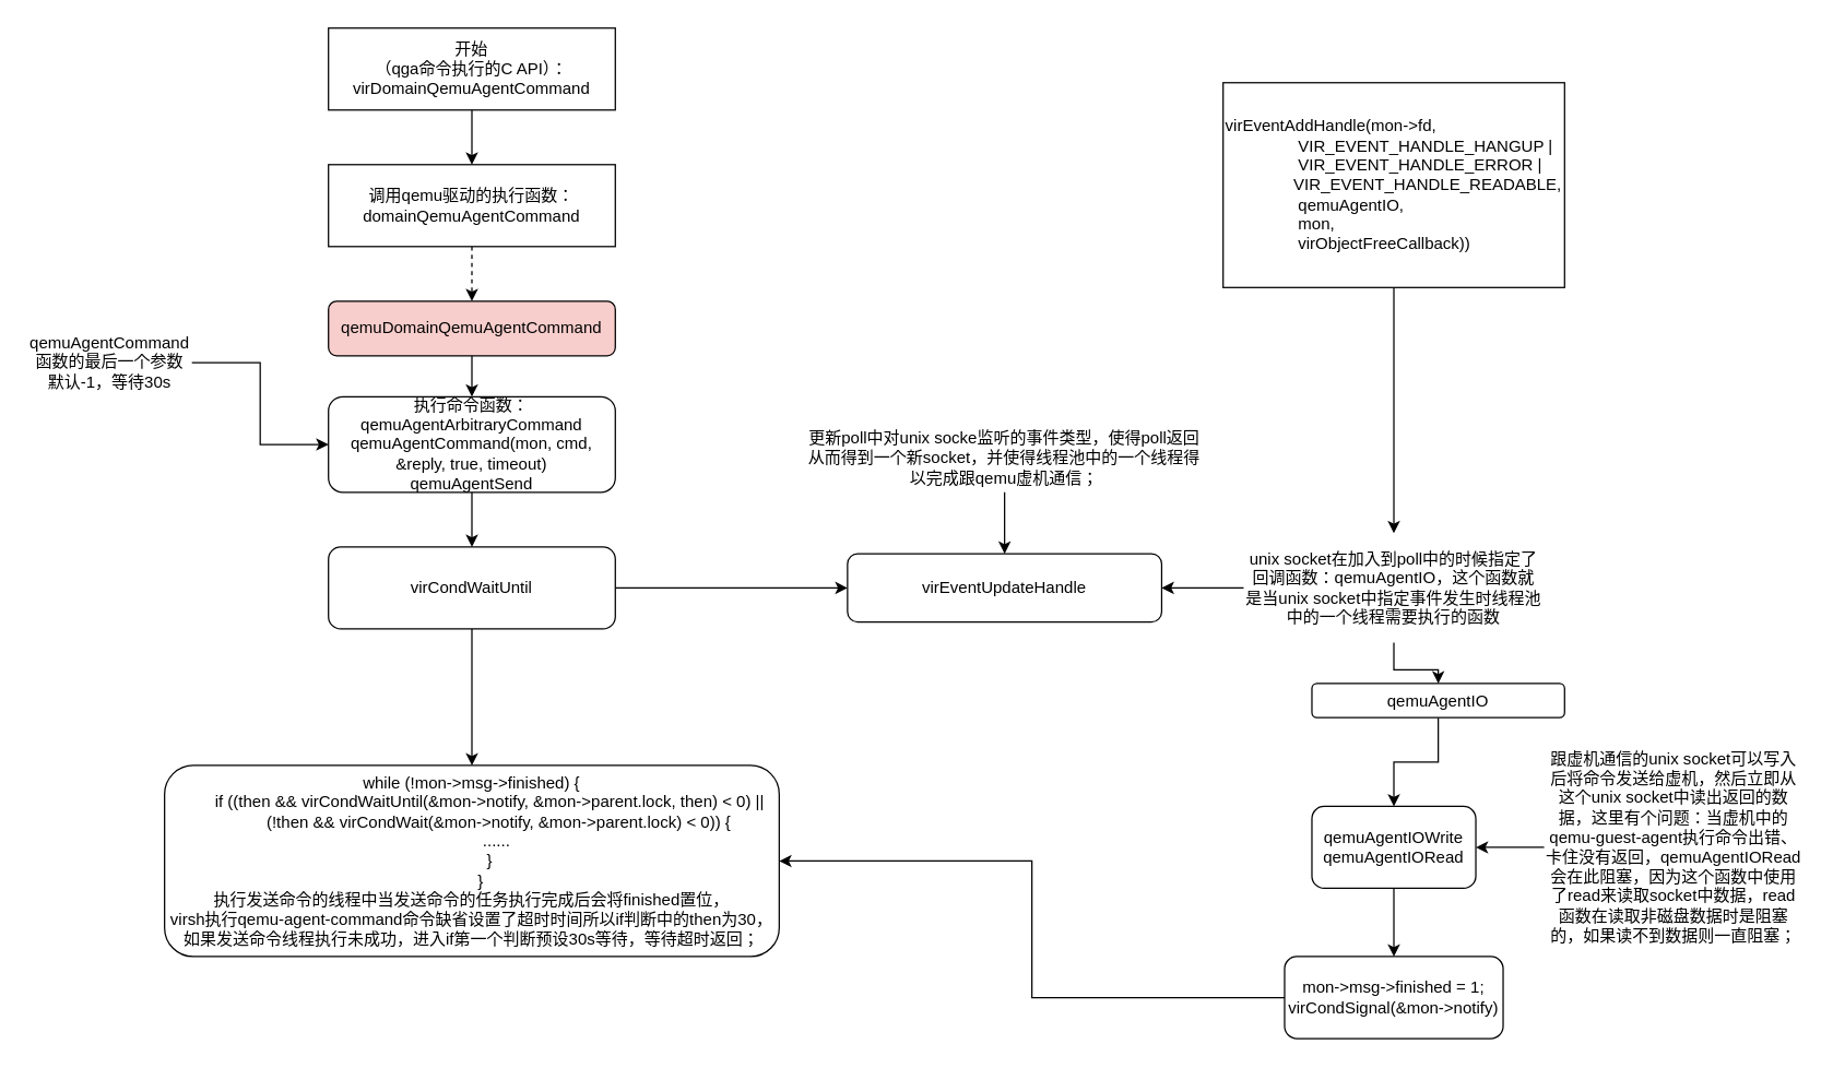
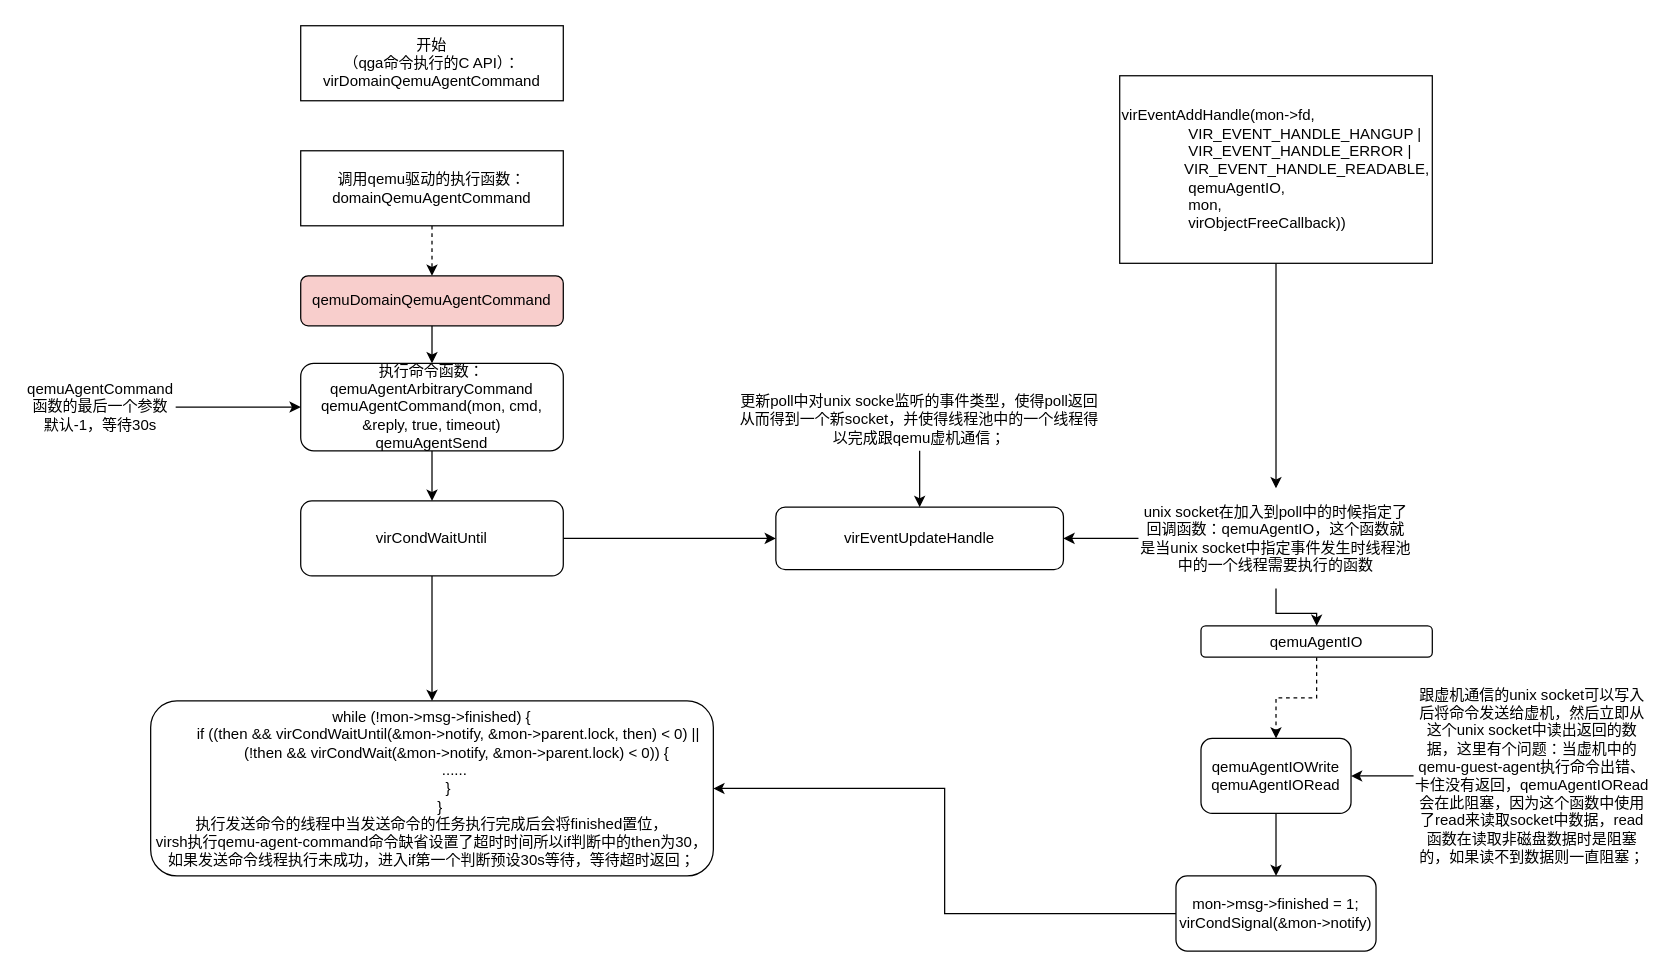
- <mxCell id="4" style="edgeStyle=orthogonalEdgeStyle;rounded=0;orthogonalLoop=1;jettySize=auto;html=1;entryX=0.5;entryY=0;entryDx=0;entryDy=0;" parent="1" source="5" target="7" edge="1"><mxGeometry relative="1" as="geometry" /></mxCell>
- <mxCell id="31" value="qemuAgentCommand函数的最后一个参数默认-1，等待30s" style="text;html=1;strokeColor=none;fillColor=none;align=center;verticalAlign=middle;whiteSpace=wrap;rounded=0;" vertex="1" parent="1"><mxGeometry x="20" y="240" width="120" height="50" as="geometry" /></mxCell>
+ <mxCell id="31" value="qemuAgentCommand函数的最后一个参数默认-1，等待30s" style="text;html=1;strokeColor=none;fillColor=none;align=center;verticalAlign=middle;whiteSpace=wrap;rounded=0;" vertex="1" parent="1"><mxGeometry x="20" y="300" width="120" height="50" as="geometry" /></mxCell>
- <mxCell id="21" style="edgeStyle=orthogonalEdgeStyle;rounded=0;orthogonalLoop=1;jettySize=auto;html=1;entryX=0.5;entryY=0;entryDx=0;entryDy=0;" parent="1" source="22" target="24" edge="1"><mxGeometry relative="1" as="geometry" /></mxCell>
+ <mxCell id="21" style="edgeStyle=orthogonalEdgeStyle;rounded=0;orthogonalLoop=1;jettySize=auto;html=1;entryX=0.5;entryY=0;entryDx=0;entryDy=0;dashed=1;" parent="1" source="22" target="24" edge="1"><mxGeometry relative="1" as="geometry" /></mxCell>
